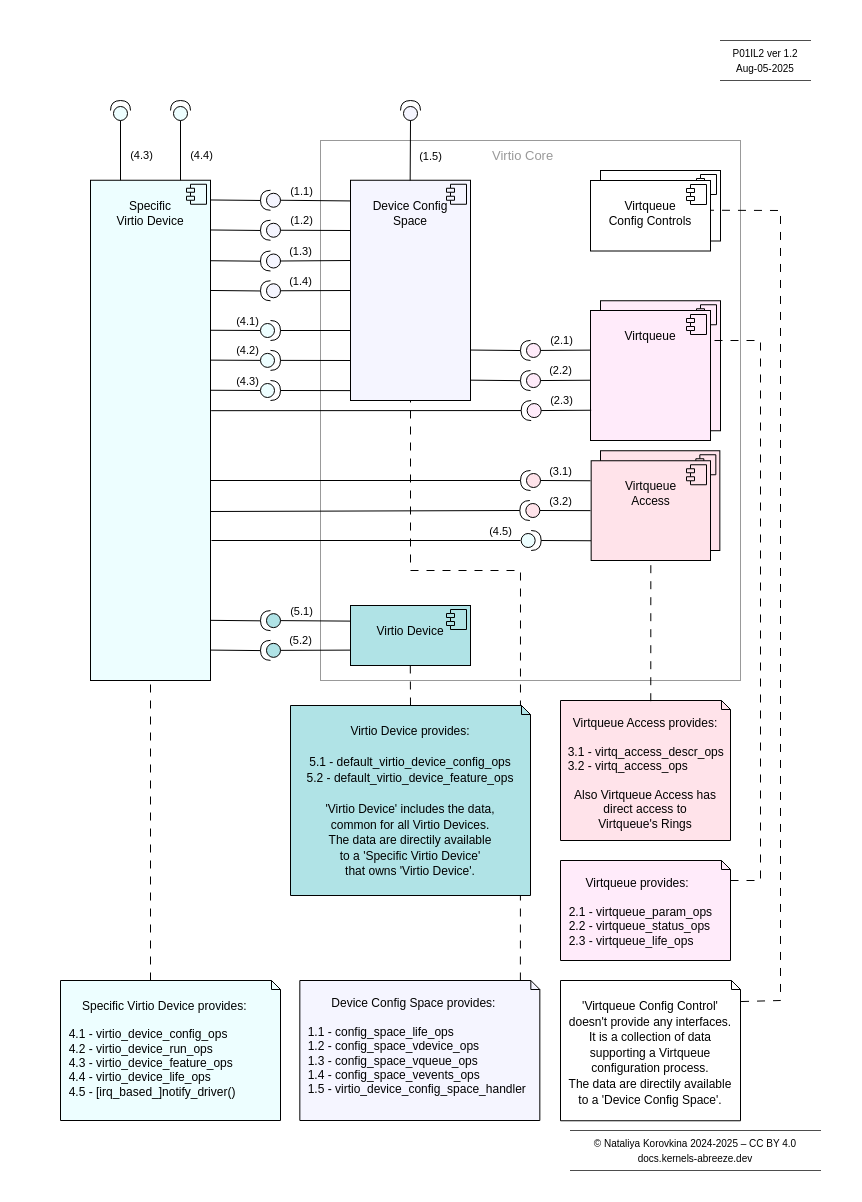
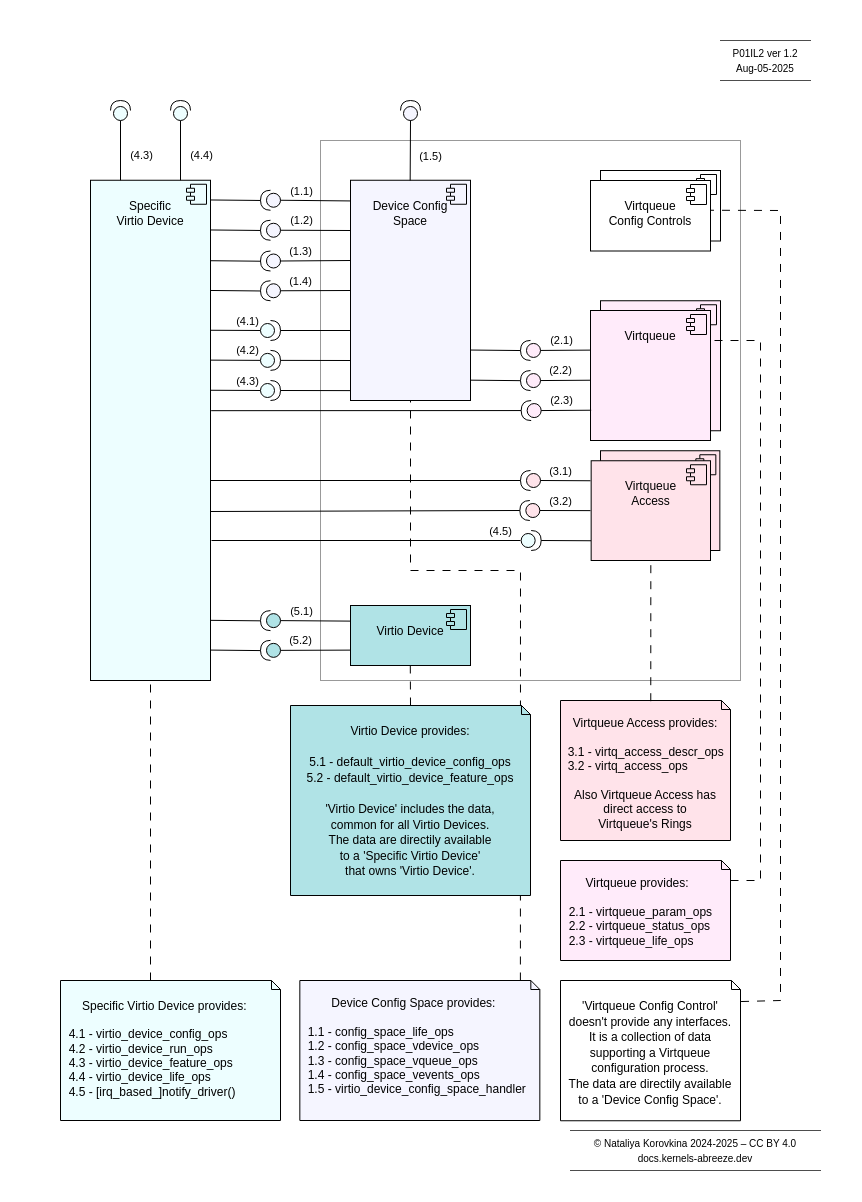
- <mxCell id="78" value="&lt;font style=&quot;font-size: 13px;&quot;&gt;Virtio Core&lt;/font&gt;" style="text;html=1;align=left;verticalAlign=middle;whiteSpace=wrap;rounded=0;strokeColor=none;fontColor=#999999;" parent="1" vertex="1"><mxGeometry x="490.33" y="140" width="75" height="30" as="geometry" /></mxCell>
